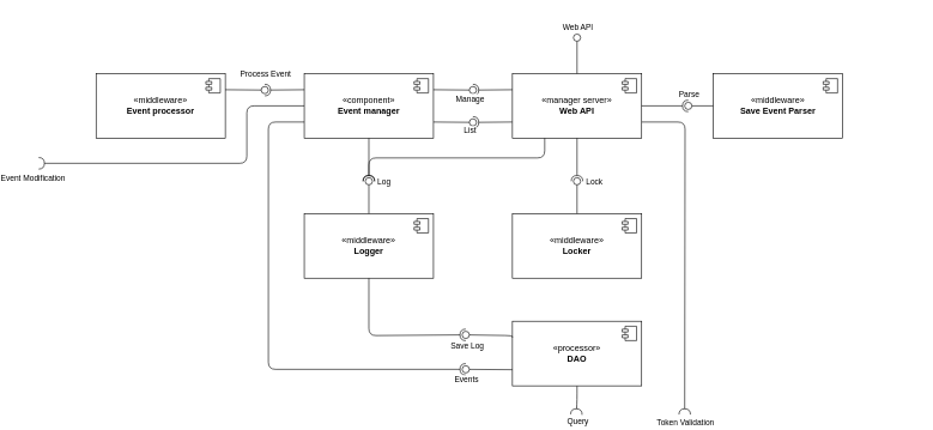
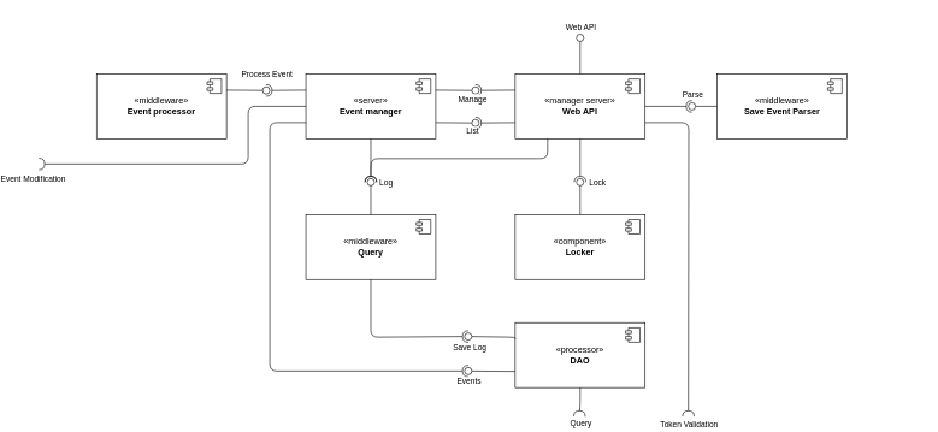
- <mxCell id="21" value="«component»&lt;br&gt;&lt;b&gt;Event manager&lt;/b&gt;&lt;br&gt;&lt;b&gt;&lt;/b&gt;" style="html=1;dropTarget=0;whiteSpace=wrap;" parent="1" vertex="1"><mxGeometry x="390" y="102" width="180" height="90" as="geometry" /></mxCell>
+ <mxCell id="21" value="«server»&lt;br&gt;&lt;b&gt;Event manager&lt;/b&gt;&lt;br&gt;&lt;b&gt;&lt;/b&gt;" style="html=1;dropTarget=0;whiteSpace=wrap;" parent="1" vertex="1"><mxGeometry x="390" y="102" width="180" height="90" as="geometry" /></mxCell>
- <mxCell id="37" value="«middleware»&lt;br&gt;&lt;b&gt;Logger&lt;/b&gt;" style="html=1;dropTarget=0;whiteSpace=wrap;" parent="1" vertex="1"><mxGeometry x="390" y="297" width="180" height="90" as="geometry" /></mxCell>
+ <mxCell id="37" value="«middleware»&lt;br&gt;&lt;b&gt;Query&lt;/b&gt;" style="html=1;dropTarget=0;whiteSpace=wrap;" parent="1" vertex="1"><mxGeometry x="390" y="297" width="180" height="90" as="geometry" /></mxCell>
- <mxCell id="31" value="&lt;div&gt;«middleware»&lt;/div&gt;&lt;div&gt;&lt;b&gt;Locker&lt;/b&gt;&lt;/div&gt;" style="html=1;dropTarget=0;whiteSpace=wrap;" parent="1" vertex="1"><mxGeometry x="680" y="297" width="180" height="90" as="geometry" /></mxCell>
+ <mxCell id="31" value="&lt;div&gt;«component»&lt;/div&gt;&lt;div&gt;&lt;b&gt;Locker&lt;/b&gt;&lt;/div&gt;" style="html=1;dropTarget=0;whiteSpace=wrap;" parent="1" vertex="1"><mxGeometry x="680" y="297" width="180" height="90" as="geometry" /></mxCell>
